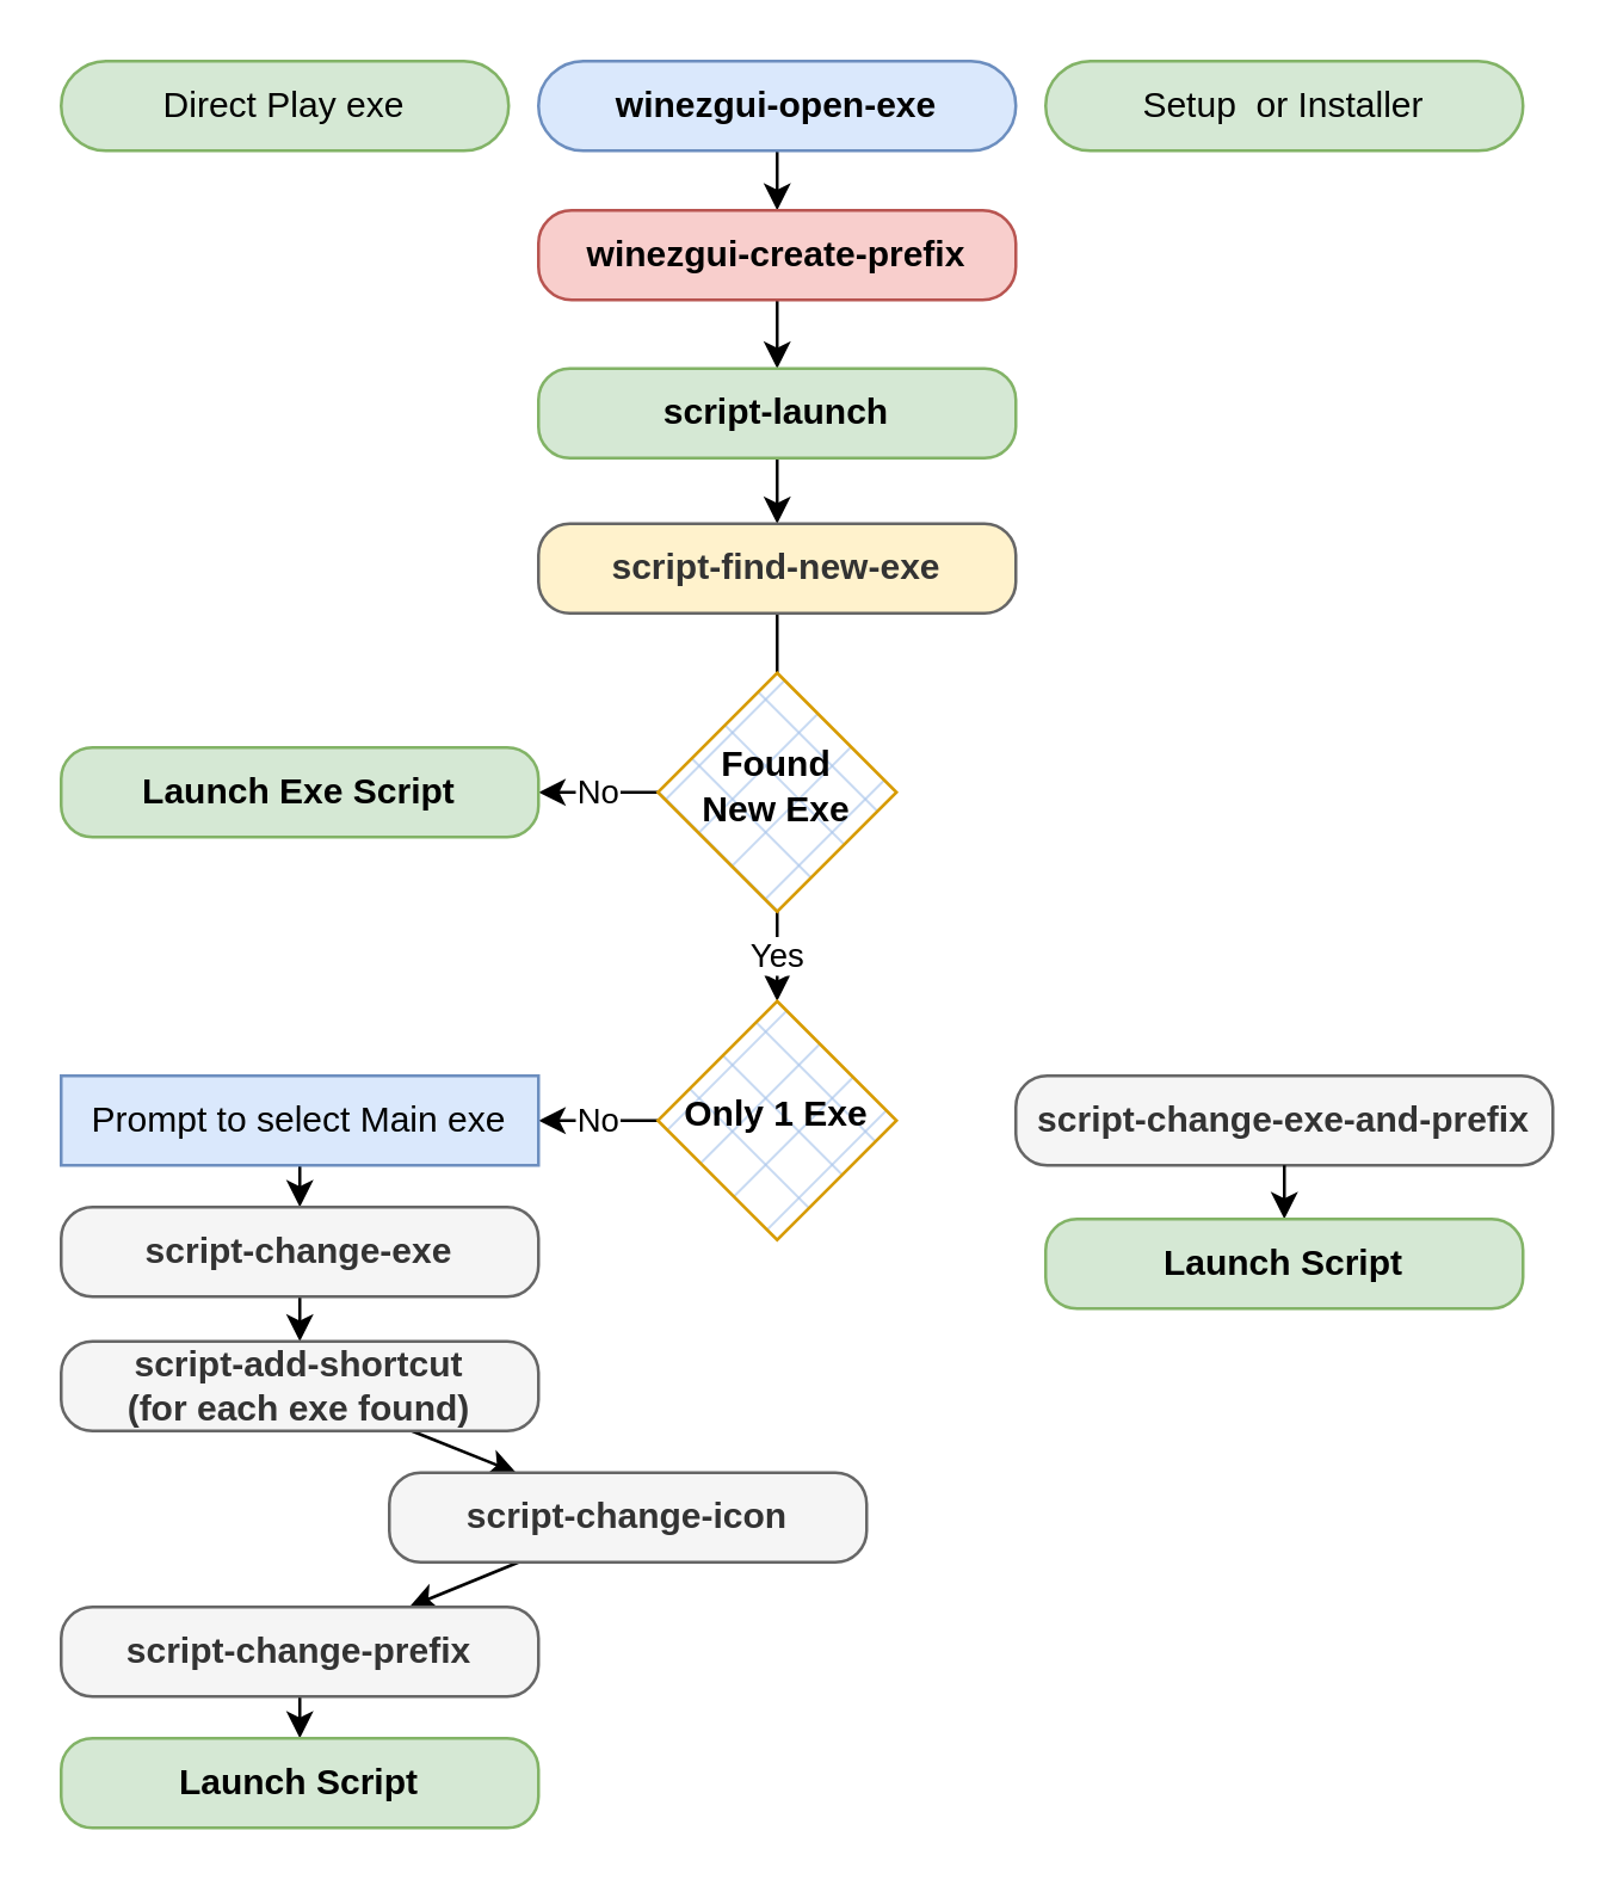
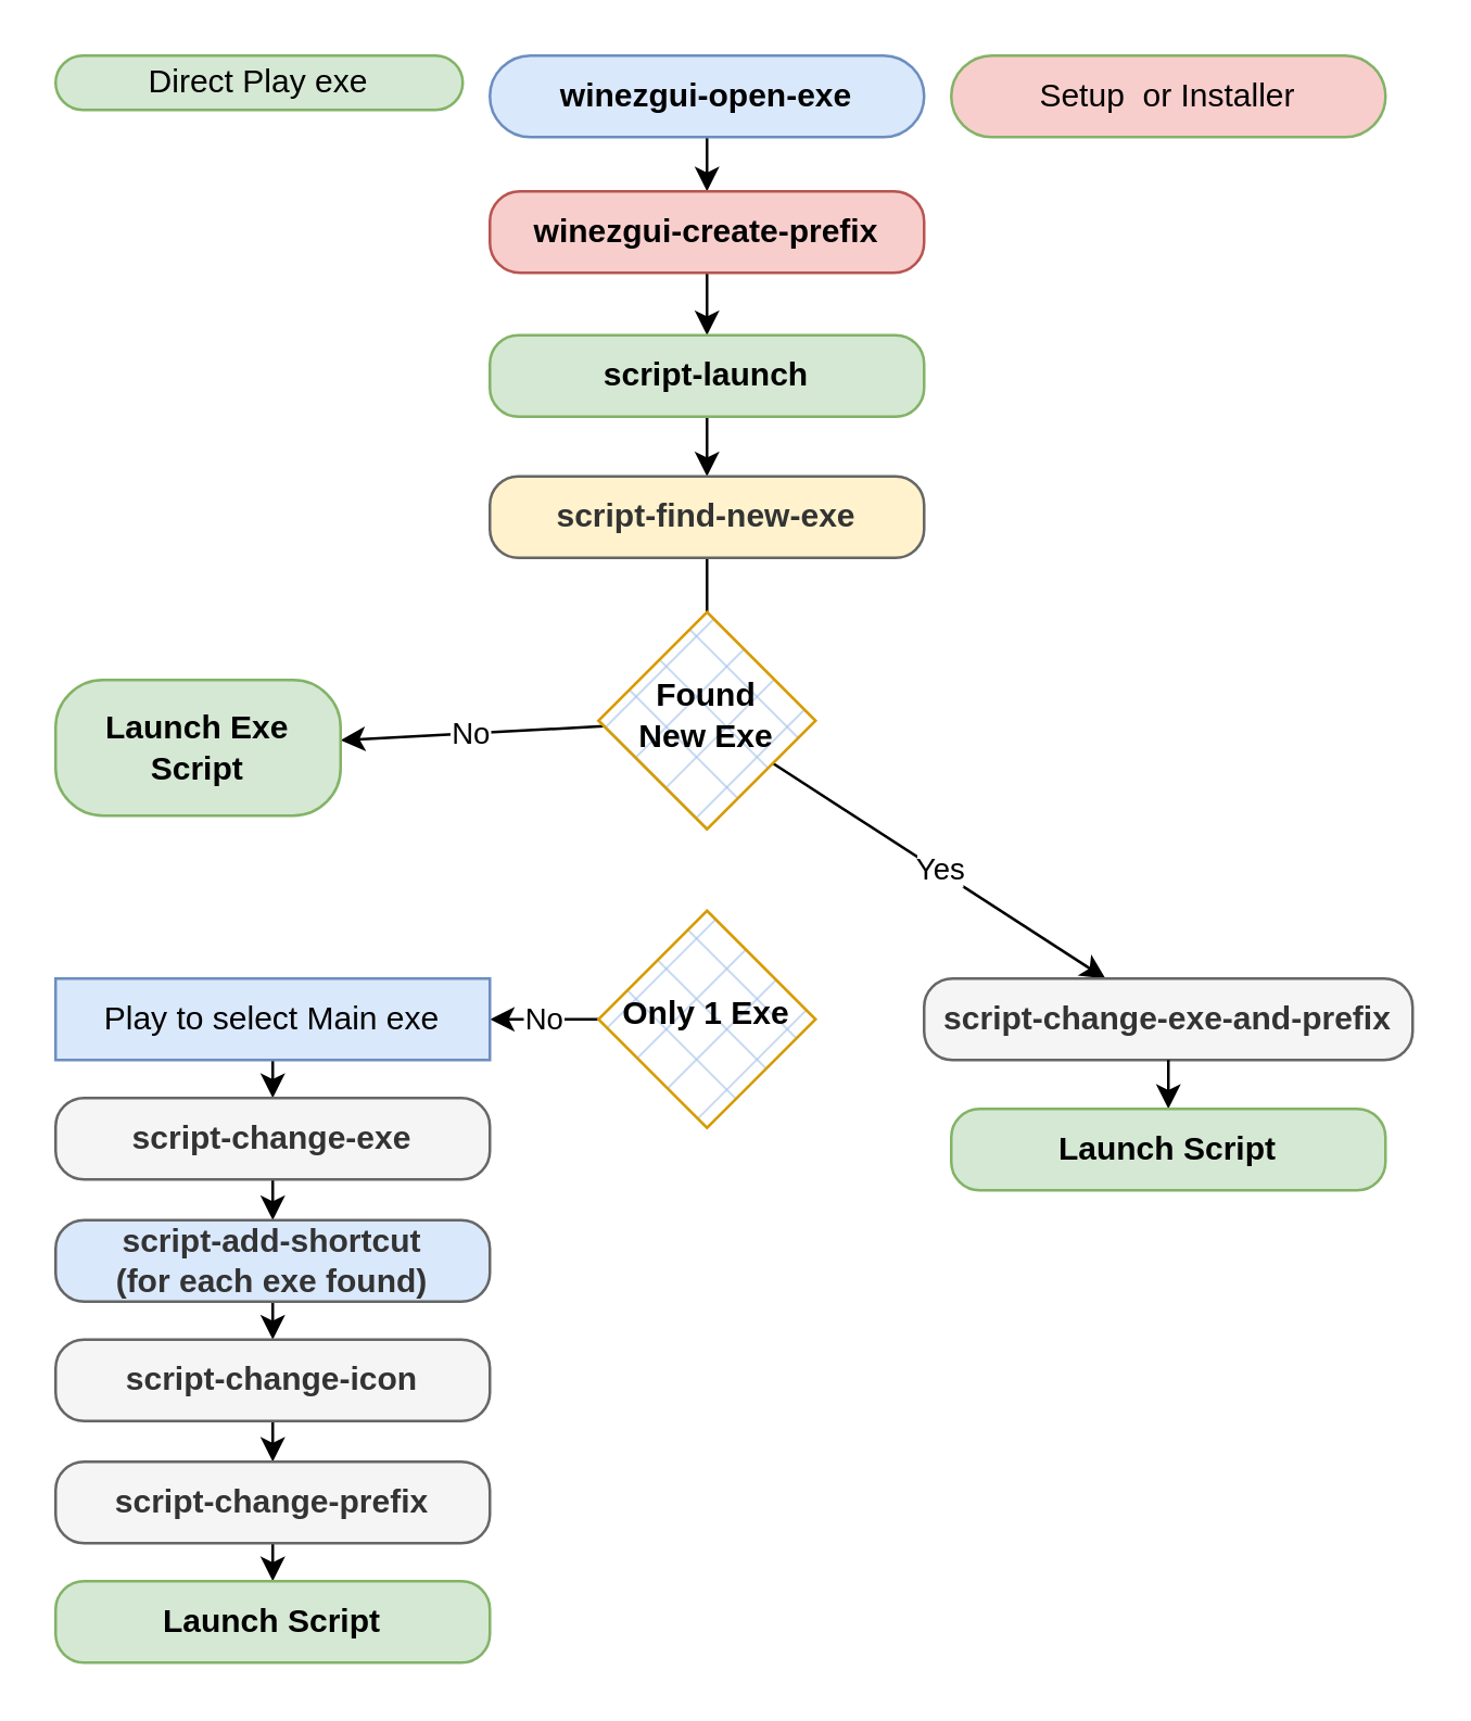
- <mxCell id="9" value="&lt;span style=&quot;&quot;&gt;Direct Play exe&lt;/span&gt;" style="rounded=1;whiteSpace=wrap;html=1;fontSize=12;glass=0;strokeWidth=1;shadow=0;fillColor=#d5e8d4;strokeColor=#82b366;arcSize=50;" vertex="1" parent="1"><mxGeometry x="20" y="20" width="150" height="30" as="geometry" /></mxCell>
+ <mxCell id="9" value="&lt;span style=&quot;&quot;&gt;Direct Play exe&lt;/span&gt;" style="rounded=1;whiteSpace=wrap;html=1;fontSize=12;glass=0;strokeWidth=1;shadow=0;fillColor=#d5e8d4;strokeColor=#82b366;arcSize=50;" vertex="1" parent="1"><mxGeometry x="20" y="20" width="150" height="20" as="geometry" /></mxCell>
- <mxCell id="10" value="&lt;span style=&quot;&quot;&gt;Setup&amp;nbsp; or Installer&lt;/span&gt;" style="rounded=1;whiteSpace=wrap;html=1;fontSize=12;glass=0;strokeWidth=1;shadow=0;fillColor=#d5e8d4;strokeColor=#82b366;arcSize=50;" vertex="1" parent="1"><mxGeometry x="350" y="20" width="160" height="30" as="geometry" /></mxCell>
+ <mxCell id="10" value="&lt;span style=&quot;&quot;&gt;Setup&amp;nbsp; or Installer&lt;/span&gt;" style="rounded=1;whiteSpace=wrap;html=1;fontSize=12;glass=0;strokeWidth=1;shadow=0;fillColor=#f8cecc;strokeColor=#82b366;arcSize=50;" vertex="1" parent="1"><mxGeometry x="350" y="20" width="160" height="30" as="geometry" /></mxCell>
- <mxCell id="20" value="&lt;b&gt;Launch Exe Script&lt;/b&gt;" style="rounded=1;whiteSpace=wrap;html=1;fontSize=12;glass=0;strokeWidth=1;shadow=0;arcSize=35;fillColor=#d5e8d4;strokeColor=#82b366;" vertex="1" parent="1"><mxGeometry x="20" y="250" width="160" height="30" as="geometry" /></mxCell>
+ <mxCell id="20" value="&lt;b&gt;Launch Exe Script&lt;/b&gt;" style="rounded=1;whiteSpace=wrap;html=1;fontSize=12;glass=0;strokeWidth=1;shadow=0;arcSize=35;fillColor=#d5e8d4;strokeColor=#82b366;" vertex="1" parent="1"><mxGeometry x="20" y="250" width="105" height="50" as="geometry" /></mxCell>
- <mxCell id="13" value="Yes" style="edgeStyle=none;rounded=0;orthogonalLoop=1;jettySize=auto;html=1;" edge="1" parent="1" source="15" target="17"><mxGeometry relative="1" as="geometry" /></mxCell>
+ <mxCell id="13" value="Yes" style="edgeStyle=none;rounded=0;orthogonalLoop=1;jettySize=auto;html=1;" edge="1" parent="1" source="15" target="18"><mxGeometry relative="1" as="geometry" /></mxCell>
- <mxCell id="22" value="&lt;span style=&quot;color: rgb(0, 0, 0);&quot;&gt;Prompt to select Main exe&lt;/span&gt;" style="rounded=1;whiteSpace=wrap;html=1;fontSize=12;glass=0;strokeWidth=1;shadow=0;arcSize=0;fillColor=#dae8fc;strokeColor=#6c8ebf;flipH=0;flipV=1;" vertex="1" parent="1"><mxGeometry x="20" y="360" width="160" height="30" as="geometry" /></mxCell>
+ <mxCell id="22" value="&lt;span style=&quot;color: rgb(0, 0, 0);&quot;&gt;Play to select Main exe&lt;/span&gt;" style="rounded=1;whiteSpace=wrap;html=1;fontSize=12;glass=0;strokeWidth=1;shadow=0;arcSize=0;fillColor=#dae8fc;strokeColor=#6c8ebf;flipH=0;flipV=1;" vertex="1" parent="1"><mxGeometry x="20" y="360" width="160" height="30" as="geometry" /></mxCell>
- <mxCell id="26" value="&lt;b style=&quot;text-align: left;&quot;&gt;script-add-shortcut&lt;br&gt;(for each exe found)&lt;/b&gt;" style="rounded=1;whiteSpace=wrap;html=1;fontSize=12;glass=0;strokeWidth=1;shadow=0;arcSize=35;fillColor=#f5f5f5;strokeColor=#666666;fontColor=#333333;flipH=0;flipV=1;" vertex="1" parent="1"><mxGeometry x="20" y="449" width="160" height="30" as="geometry" /></mxCell>
+ <mxCell id="26" value="&lt;b style=&quot;text-align: left;&quot;&gt;script-add-shortcut&lt;br&gt;(for each exe found)&lt;/b&gt;" style="rounded=1;whiteSpace=wrap;html=1;fontSize=12;glass=0;strokeWidth=1;shadow=0;arcSize=35;fillColor=#dae8fc;strokeColor=#666666;fontColor=#333333;flipH=0;flipV=1;" vertex="1" parent="1"><mxGeometry x="20" y="449" width="160" height="30" as="geometry" /></mxCell>
- <mxCell id="28" value="&lt;span style=&quot;text-align: left;&quot;&gt;&lt;b&gt;script-change-icon&lt;/b&gt;&lt;/span&gt;" style="rounded=1;whiteSpace=wrap;html=1;fontSize=12;glass=0;strokeWidth=1;shadow=0;arcSize=35;fillColor=#f5f5f5;strokeColor=#666666;fontColor=#333333;flipH=0;flipV=1;" vertex="1" parent="1"><mxGeometry x="130" y="493" width="160" height="30" as="geometry" /></mxCell>
+ <mxCell id="28" value="&lt;span style=&quot;text-align: left;&quot;&gt;&lt;b&gt;script-change-icon&lt;/b&gt;&lt;/span&gt;" style="rounded=1;whiteSpace=wrap;html=1;fontSize=12;glass=0;strokeWidth=1;shadow=0;arcSize=35;fillColor=#f5f5f5;strokeColor=#666666;fontColor=#333333;flipH=0;flipV=1;" vertex="1" parent="1"><mxGeometry x="20" y="493" width="160" height="30" as="geometry" /></mxCell>
